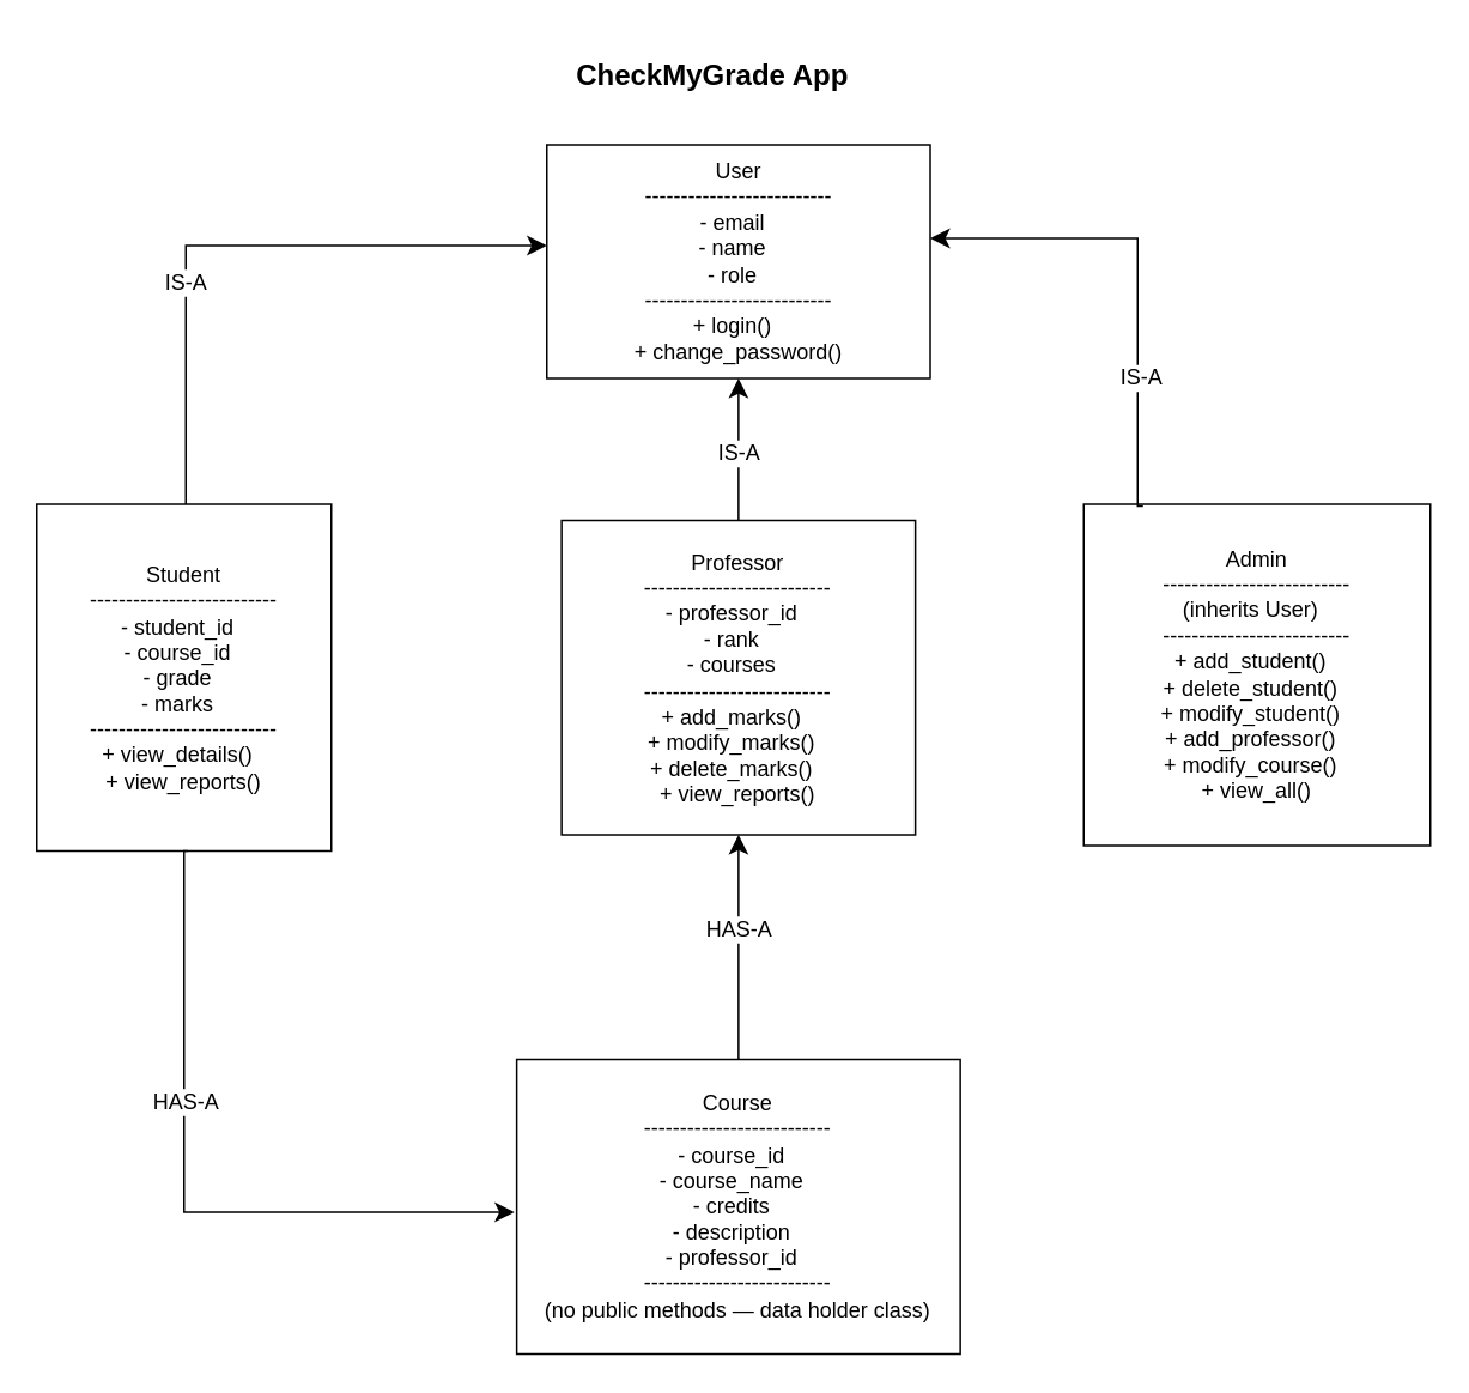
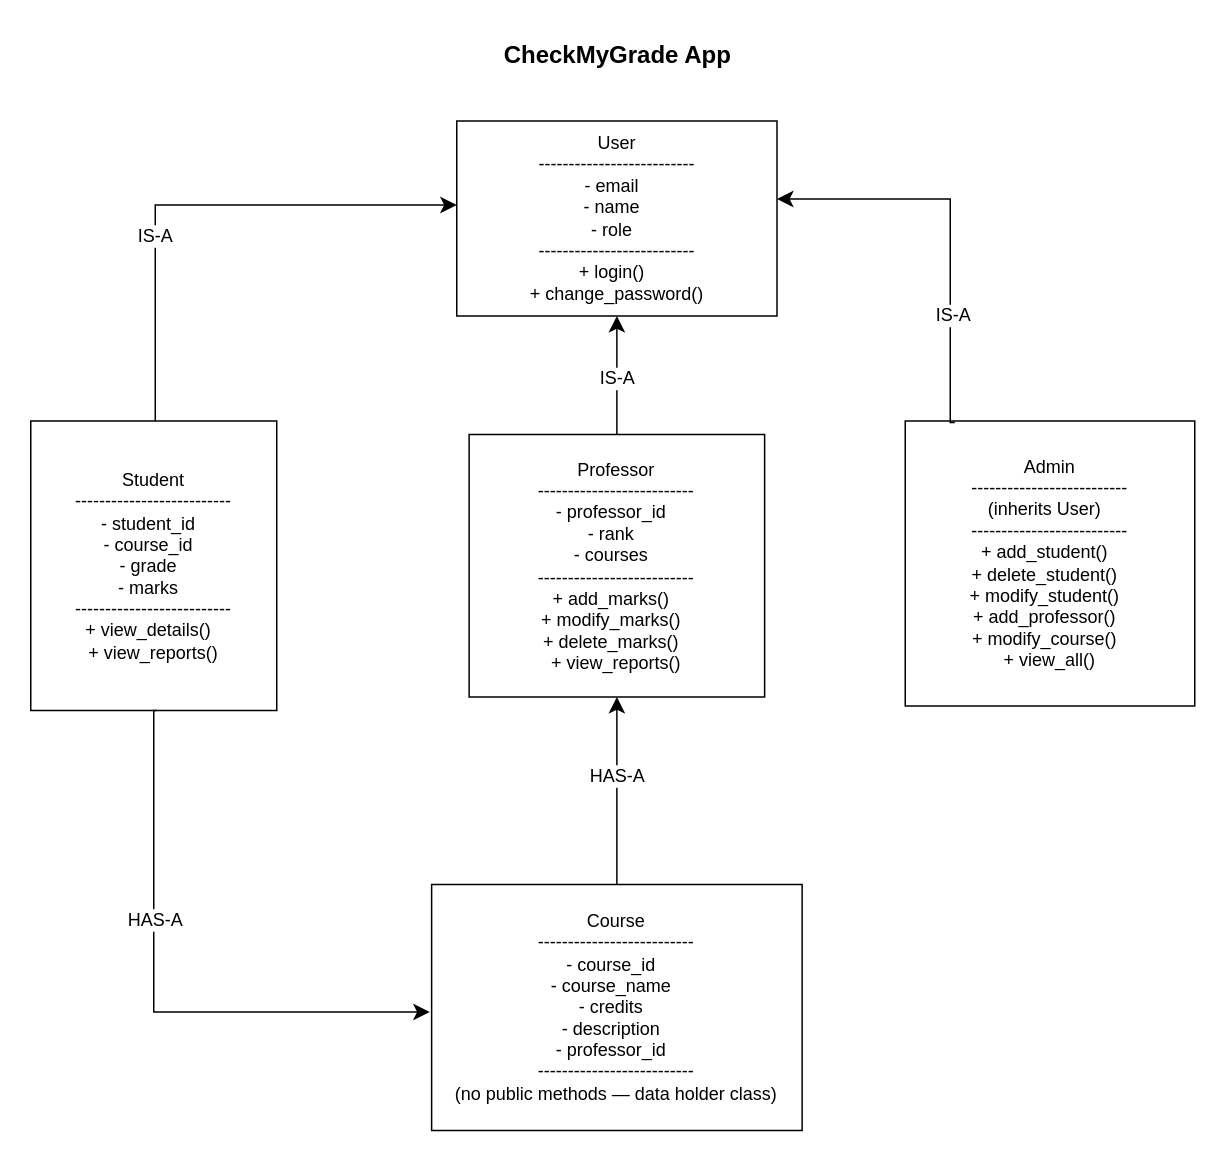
- <mxCell id="17" value="CheckMyGrade App" style="text;html=1;align=center;verticalAlign=middle;resizable=0;points=[];autosize=1;strokeColor=none;fillColor=none;fontSize=16;fontStyle=1" vertex="1" parent="1"><mxGeometry x="315.25" y="25" width="161" height="31" as="geometry" /></mxCell>
+ <mxCell id="17" value="CheckMyGrade App" style="text;html=1;align=center;verticalAlign=middle;resizable=0;points=[];autosize=1;strokeColor=none;fillColor=none;fontSize=16;fontStyle=1" vertex="1" parent="1"><mxGeometry x="330.25" y="20" width="161" height="31" as="geometry" /></mxCell>
